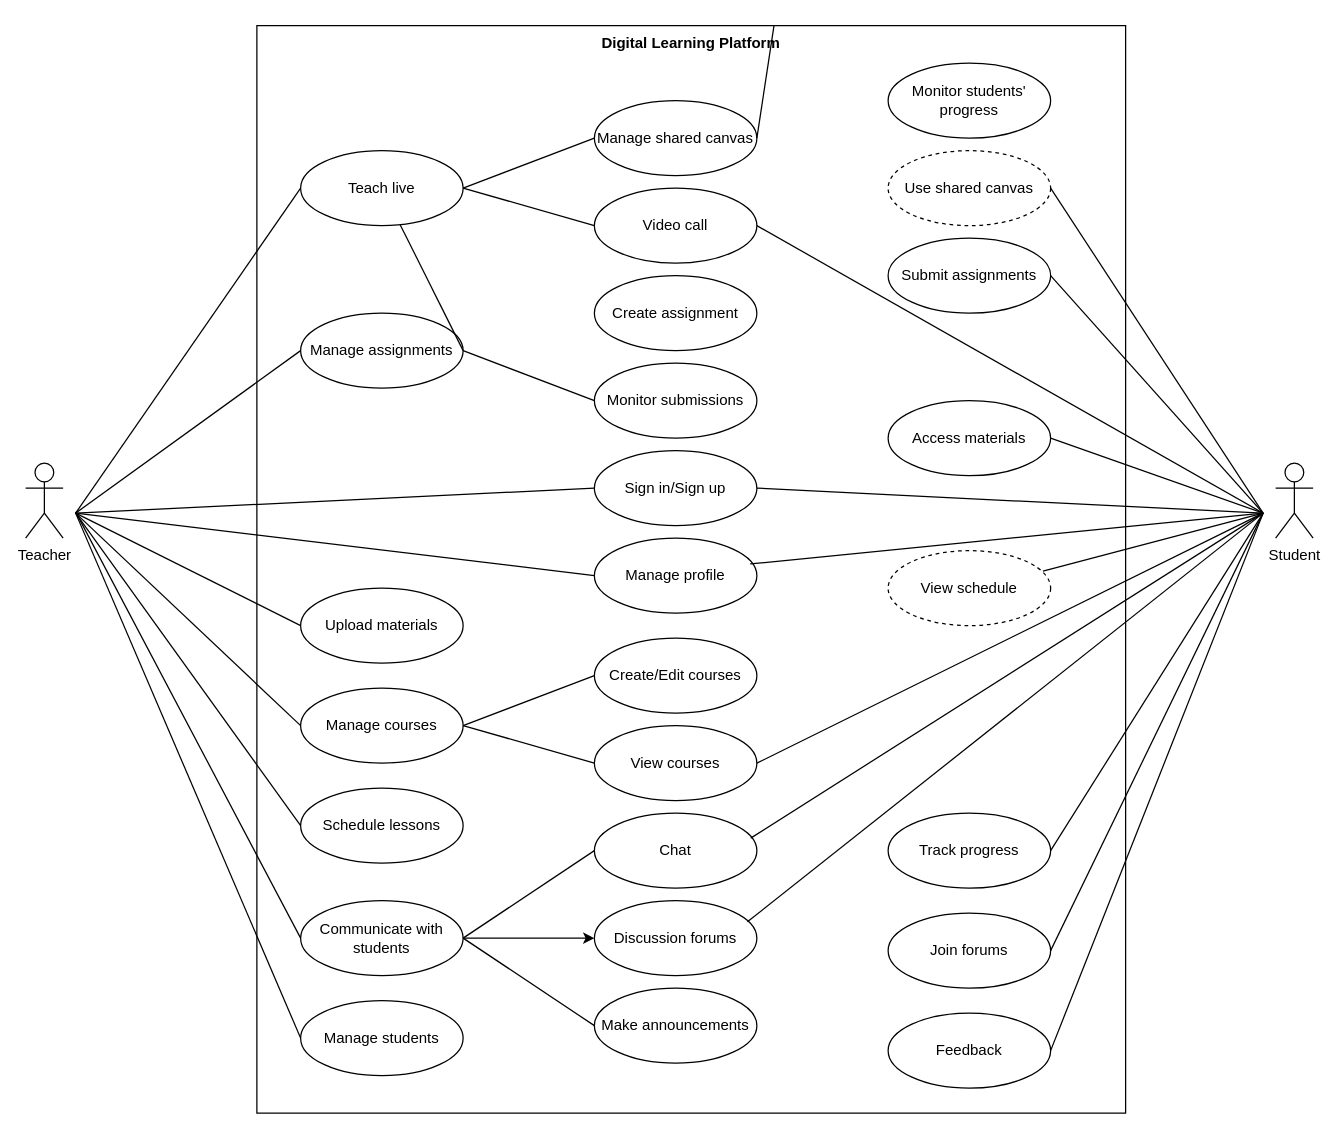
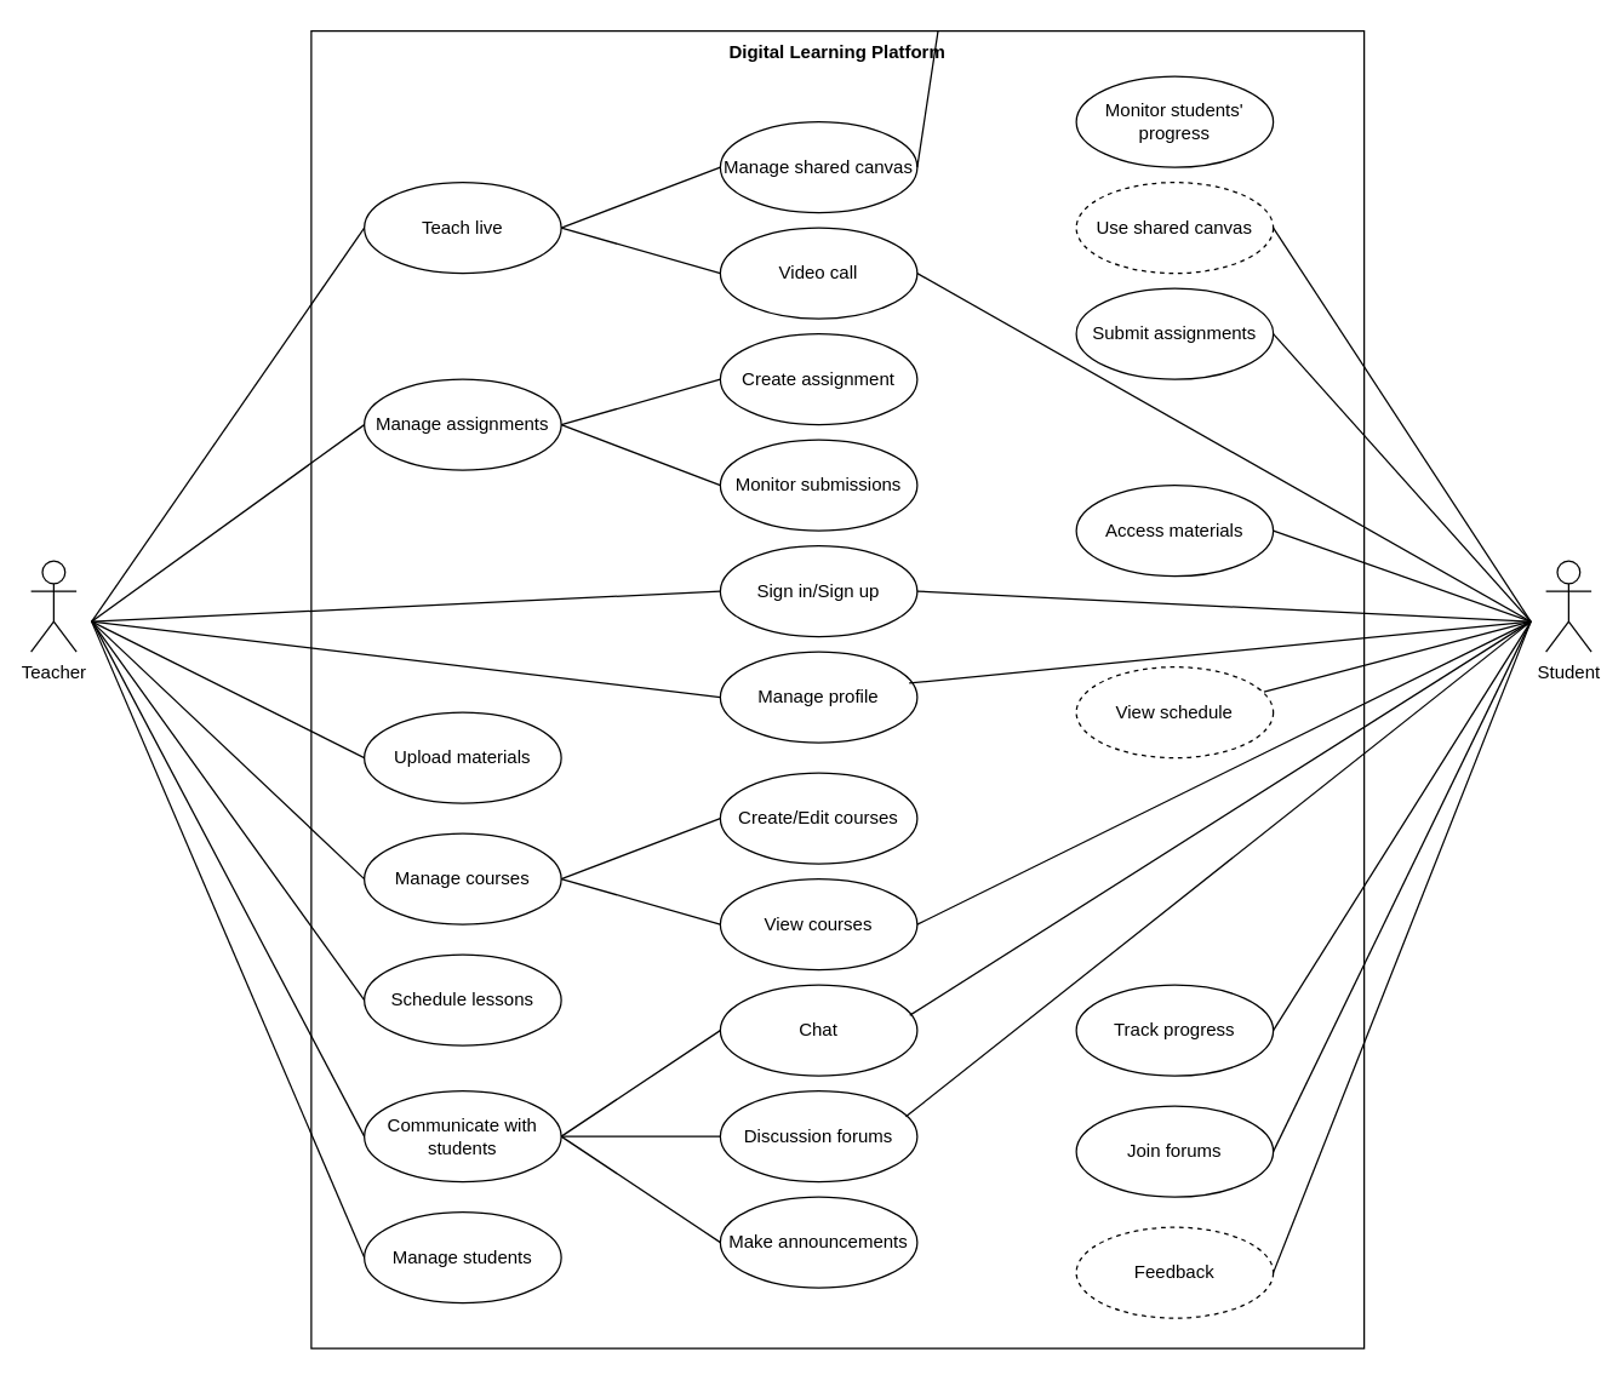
- <mxCell id="61" value="" style="edgeStyle=none;html=1;endArrow=none;verticalAlign=bottom;rounded=0;exitX=1;exitY=0.5;exitDx=0;exitDy=0;" edge="1" parent="1" source="8" target="5"><mxGeometry width="160" relative="1" as="geometry"><mxPoint x="370" y="289.5" as="sourcePoint" /><mxPoint x="530" y="289.5" as="targetPoint" /></mxGeometry></mxCell>
+ <mxCell id="61" value="" style="edgeStyle=none;html=1;endArrow=none;verticalAlign=bottom;rounded=0;entryX=0;entryY=0.5;entryDx=0;entryDy=0;exitX=1;exitY=0.5;exitDx=0;exitDy=0;" edge="1" parent="1" source="8" target="59"><mxGeometry width="160" relative="1" as="geometry"><mxPoint x="370" y="289.5" as="sourcePoint" /><mxPoint x="530" y="289.5" as="targetPoint" /></mxGeometry></mxCell>
- <mxCell id="31" value="" style="edgeStyle=none;html=1;endArrow=classic;verticalAlign=bottom;rounded=0;exitX=1;exitY=0.5;exitDx=0;exitDy=0;entryX=0;entryY=0.5;entryDx=0;entryDy=0;" edge="1" parent="1" source="10" target="28"><mxGeometry width="160" relative="1" as="geometry"><mxPoint x="430" y="600" as="sourcePoint" /><mxPoint x="590" y="600" as="targetPoint" /></mxGeometry></mxCell>
+ <mxCell id="31" value="" style="edgeStyle=none;html=1;endArrow=none;verticalAlign=bottom;rounded=0;exitX=1;exitY=0.5;exitDx=0;exitDy=0;entryX=0;entryY=0.5;entryDx=0;entryDy=0;" edge="1" parent="1" source="10" target="28"><mxGeometry width="160" relative="1" as="geometry"><mxPoint x="430" y="600" as="sourcePoint" /><mxPoint x="590" y="600" as="targetPoint" /></mxGeometry></mxCell>
- <mxCell id="11" value="Feedback" style="ellipse;whiteSpace=wrap;html=1;" vertex="1" parent="1"><mxGeometry x="710" y="810" width="130" height="60" as="geometry" /></mxCell>
+ <mxCell id="11" value="Feedback" style="ellipse;whiteSpace=wrap;html=1;dashed=1;" vertex="1" parent="1"><mxGeometry x="710" y="810" width="130" height="60" as="geometry" /></mxCell>
